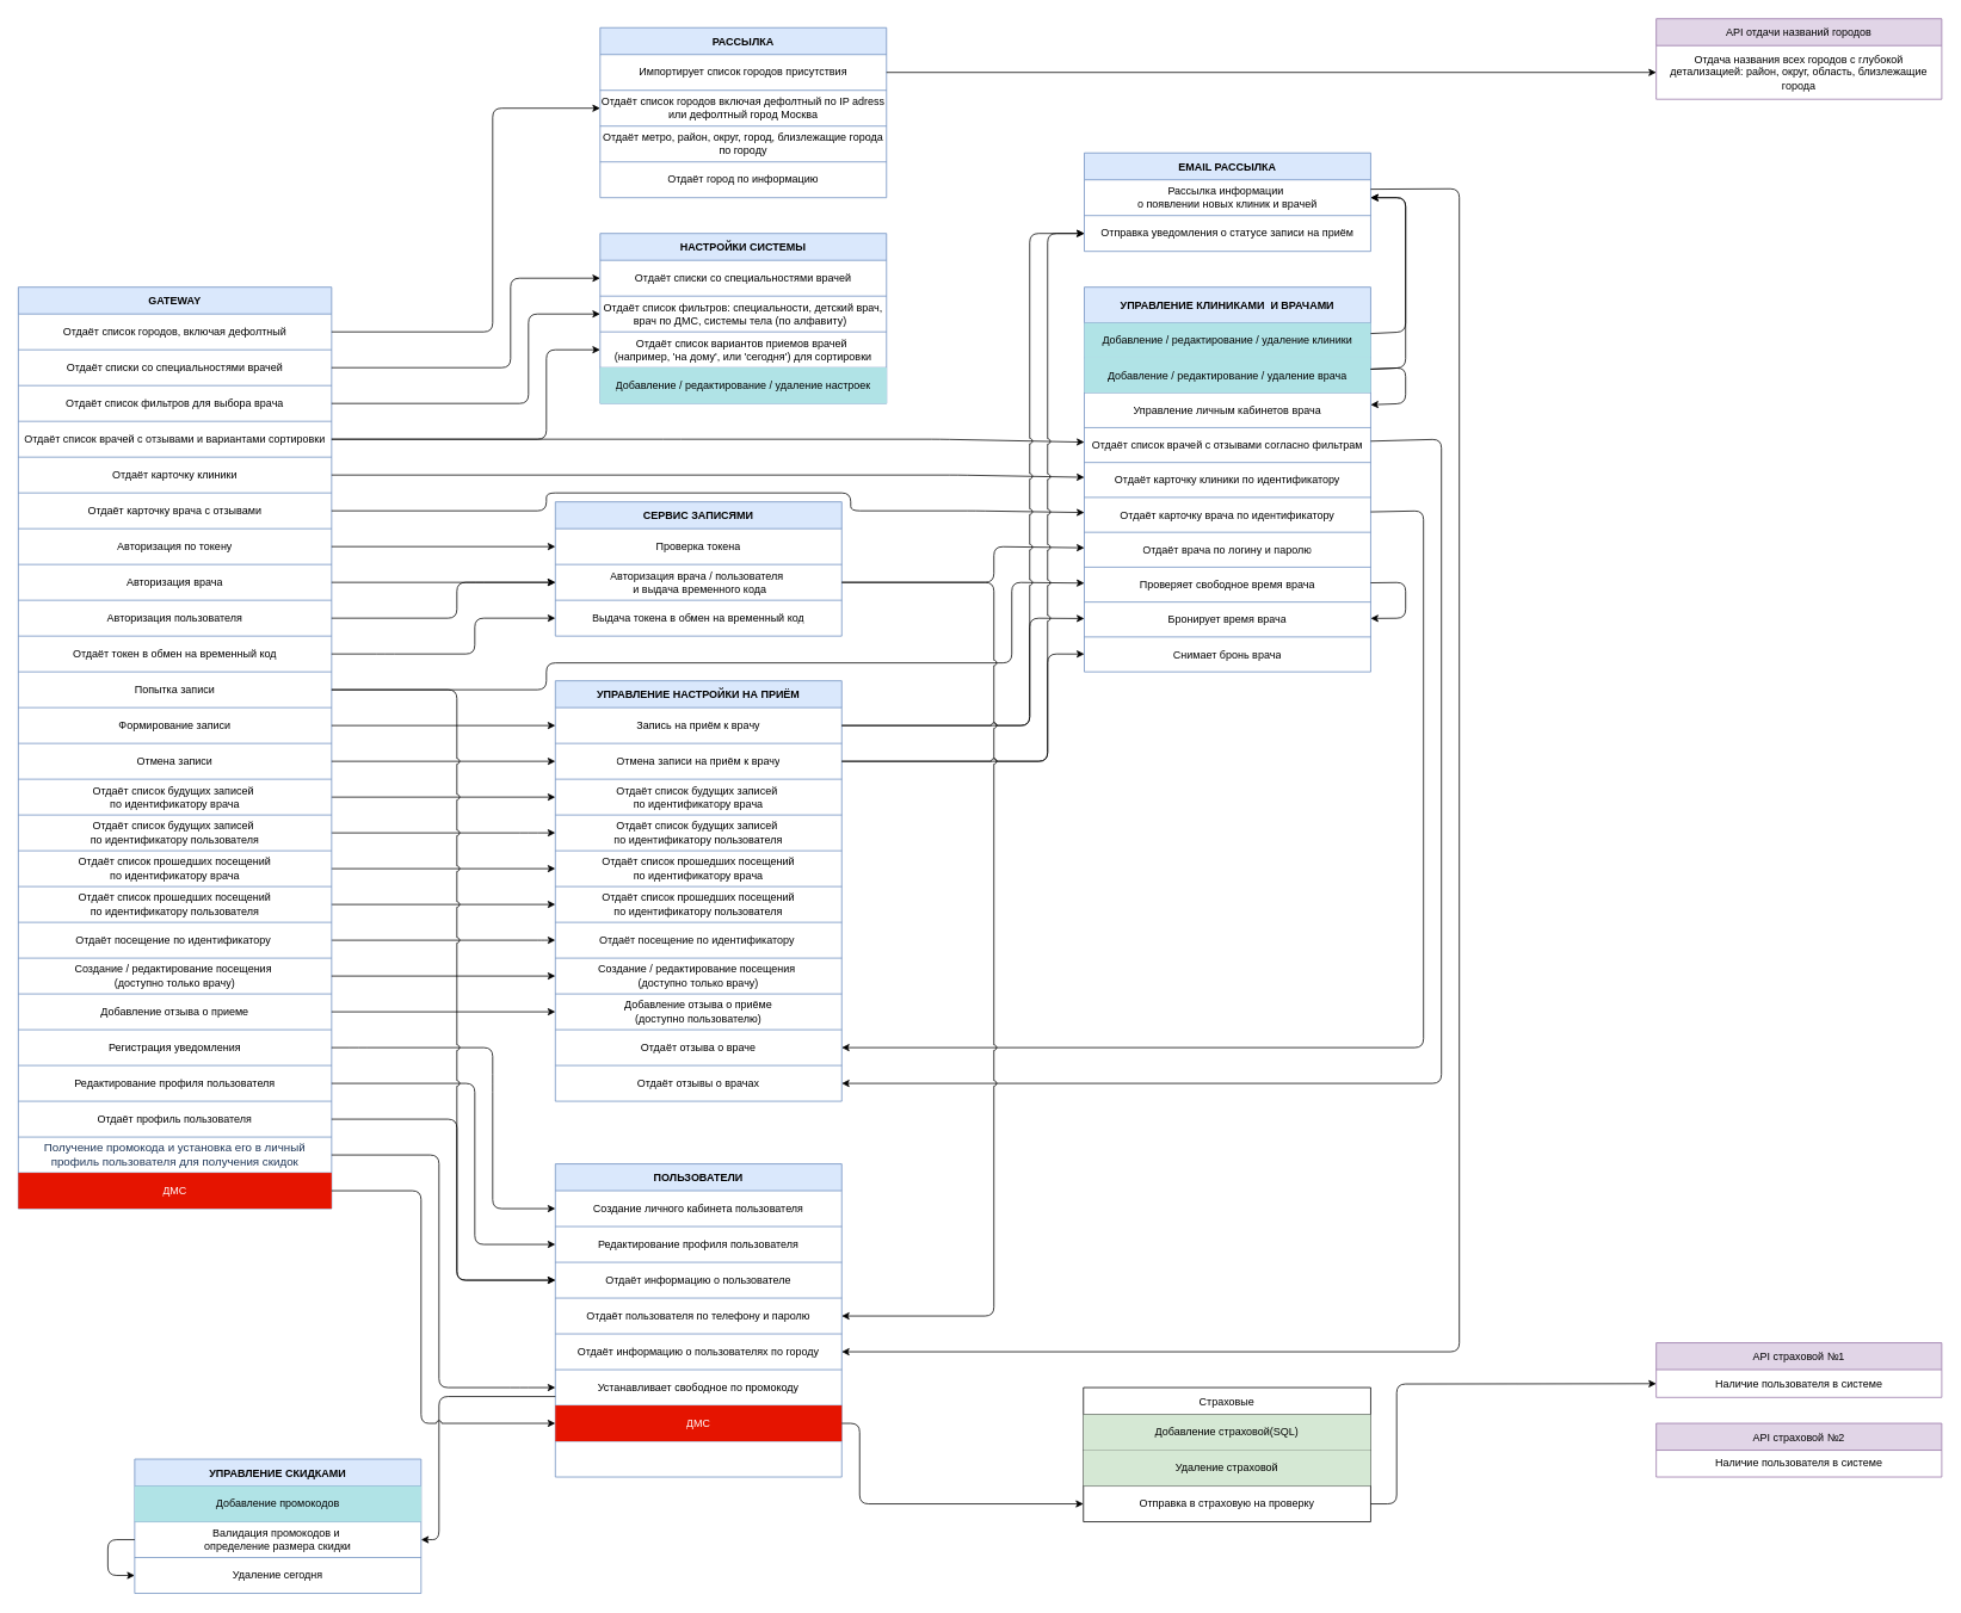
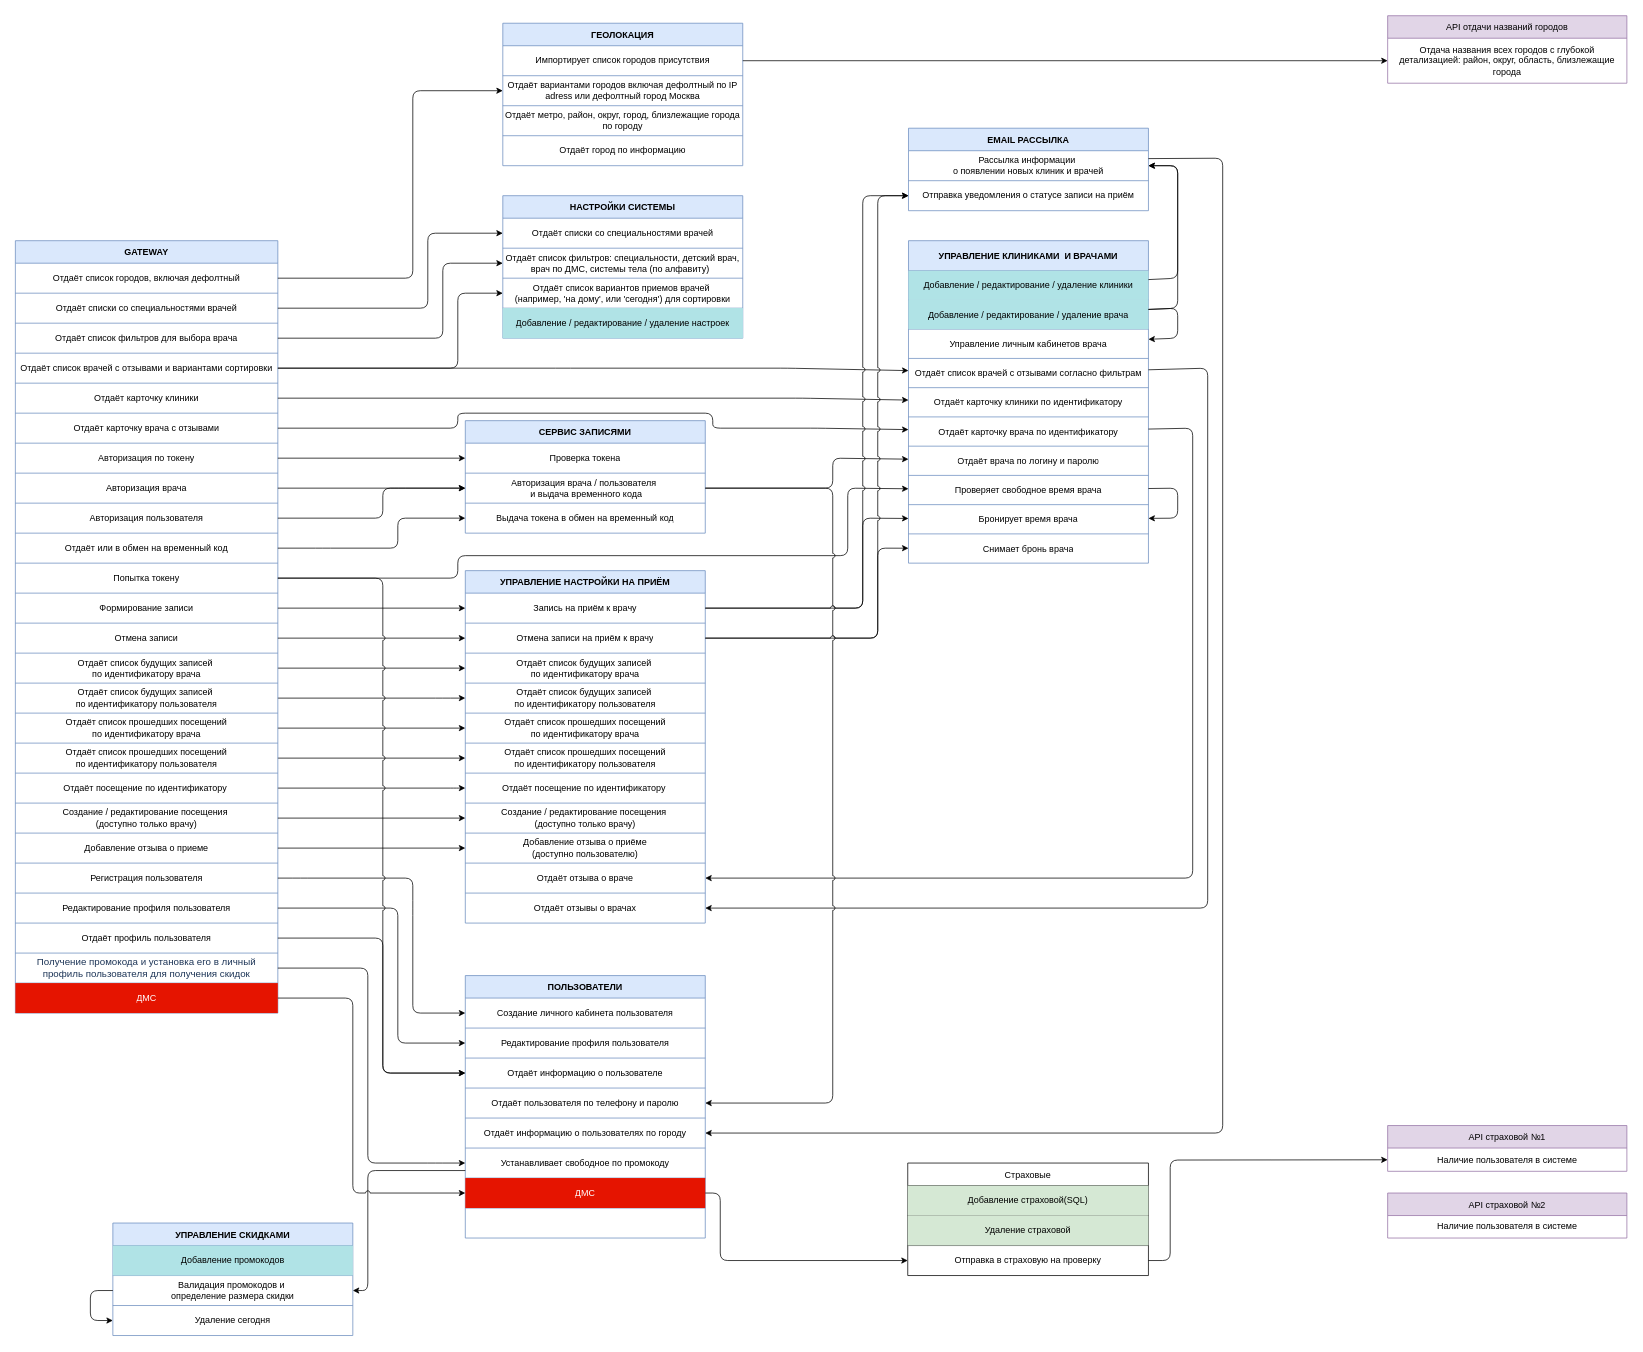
- <mxCell id="58" value="РАССЫЛКА" style="shape=table;startSize=30;container=1;collapsible=0;childLayout=tableLayout;fontStyle=1;fillColor=#dae8fc;strokeColor=#6c8ebf;" parent="1" vertex="1"><mxGeometry x="670" y="30" width="320" height="190" as="geometry" /></mxCell>
+ <mxCell id="58" value="ГЕОЛОКАЦИЯ" style="shape=table;startSize=30;container=1;collapsible=0;childLayout=tableLayout;fontStyle=1;fillColor=#dae8fc;strokeColor=#6c8ebf;" parent="1" vertex="1"><mxGeometry x="670" y="30" width="320" height="190" as="geometry" /></mxCell>
- <mxCell id="62" value="Отдаёт список городов включая дефолтный по IP adress или дефолтный город Москва" style="shape=partialRectangle;html=1;whiteSpace=wrap;connectable=0;strokeColor=inherit;overflow=hidden;fillColor=none;top=0;left=0;bottom=0;right=0;pointerEvents=1;" parent="61" vertex="1"><mxGeometry width="320" height="40" as="geometry"><mxRectangle width="320" height="40" as="alternateBounds" /></mxGeometry></mxCell>
+ <mxCell id="62" value="Отдаёт вариантами городов включая дефолтный по IP adress или дефолтный город Москва" style="shape=partialRectangle;html=1;whiteSpace=wrap;connectable=0;strokeColor=inherit;overflow=hidden;fillColor=none;top=0;left=0;bottom=0;right=0;pointerEvents=1;" parent="61" vertex="1"><mxGeometry width="320" height="40" as="geometry"><mxRectangle width="320" height="40" as="alternateBounds" /></mxGeometry></mxCell>
- <mxCell id="27" value="Отдаёт токен в обмен на временный код" style="shape=partialRectangle;html=1;whiteSpace=wrap;connectable=0;strokeColor=inherit;overflow=hidden;fillColor=none;top=0;left=0;bottom=0;right=0;pointerEvents=1;" parent="26" vertex="1"><mxGeometry width="350" height="40" as="geometry"><mxRectangle width="350" height="40" as="alternateBounds" /></mxGeometry></mxCell>
+ <mxCell id="27" value="Отдаёт или в обмен на временный код" style="shape=partialRectangle;html=1;whiteSpace=wrap;connectable=0;strokeColor=inherit;overflow=hidden;fillColor=none;top=0;left=0;bottom=0;right=0;pointerEvents=1;" parent="26" vertex="1"><mxGeometry width="350" height="40" as="geometry"><mxRectangle width="350" height="40" as="alternateBounds" /></mxGeometry></mxCell>
- <mxCell id="29" value="Попытка записи" style="shape=partialRectangle;html=1;whiteSpace=wrap;connectable=0;strokeColor=inherit;overflow=hidden;fillColor=none;top=0;left=0;bottom=0;right=0;pointerEvents=1;" parent="28" vertex="1"><mxGeometry width="350" height="40" as="geometry"><mxRectangle width="350" height="40" as="alternateBounds" /></mxGeometry></mxCell>
+ <mxCell id="29" value="Попытка токену" style="shape=partialRectangle;html=1;whiteSpace=wrap;connectable=0;strokeColor=inherit;overflow=hidden;fillColor=none;top=0;left=0;bottom=0;right=0;pointerEvents=1;" parent="28" vertex="1"><mxGeometry width="350" height="40" as="geometry"><mxRectangle width="350" height="40" as="alternateBounds" /></mxGeometry></mxCell>
- <mxCell id="49" value="Регистрация уведомления" style="shape=partialRectangle;html=1;whiteSpace=wrap;connectable=0;strokeColor=inherit;overflow=hidden;fillColor=none;top=0;left=0;bottom=0;right=0;pointerEvents=1;" parent="48" vertex="1"><mxGeometry width="350" height="40" as="geometry"><mxRectangle width="350" height="40" as="alternateBounds" /></mxGeometry></mxCell>
+ <mxCell id="49" value="Регистрация пользователя" style="shape=partialRectangle;html=1;whiteSpace=wrap;connectable=0;strokeColor=inherit;overflow=hidden;fillColor=none;top=0;left=0;bottom=0;right=0;pointerEvents=1;" parent="48" vertex="1"><mxGeometry width="350" height="40" as="geometry"><mxRectangle width="350" height="40" as="alternateBounds" /></mxGeometry></mxCell>
